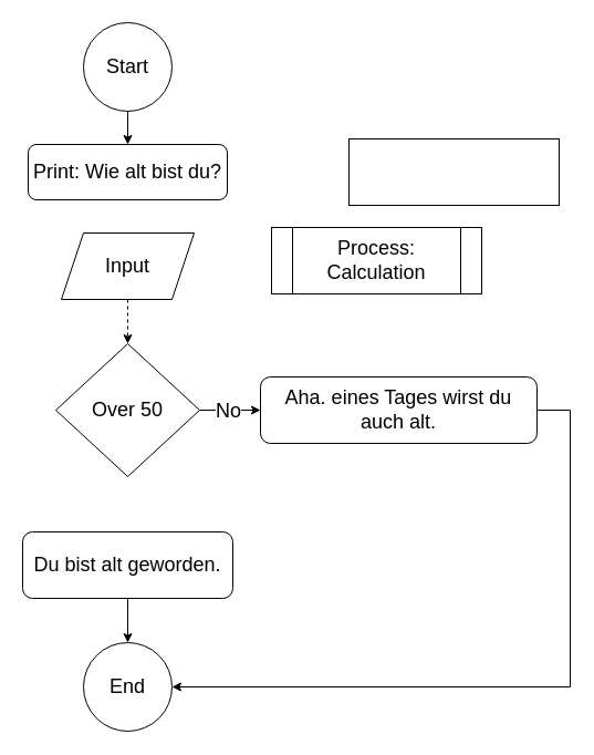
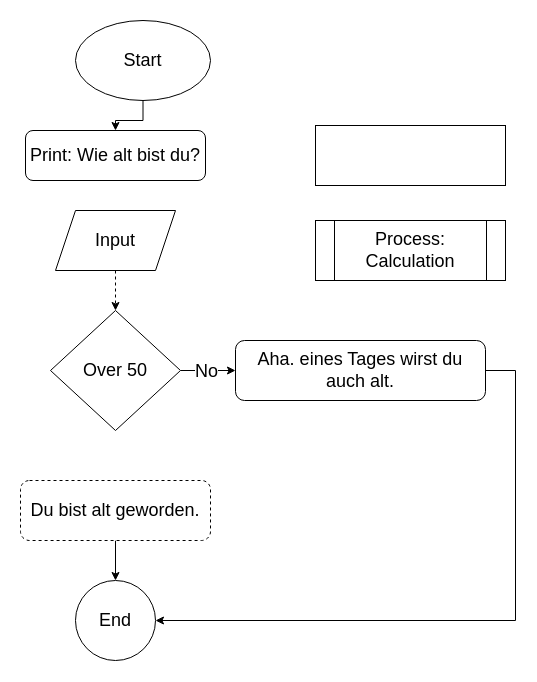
- <mxCell id="3" value="&lt;font style=&quot;font-size: 18px;&quot;&gt;Start&lt;/font&gt;" style="ellipse;whiteSpace=wrap;html=1;aspect=fixed;" parent="1" vertex="1"><mxGeometry x="75" y="20" width="80" height="80" as="geometry" /></mxCell>
+ <mxCell id="3" value="&lt;font style=&quot;font-size: 18px;&quot;&gt;Start&lt;/font&gt;" style="ellipse;whiteSpace=wrap;html=1;aspect=fixed;" parent="1" vertex="1"><mxGeometry x="75" y="20" width="135" height="80" as="geometry" /></mxCell>
- <mxCell id="16" value="&lt;span style=&quot;font-size: 18px;&quot;&gt;Process: Calculation&lt;/span&gt;" style="shape=process;whiteSpace=wrap;html=1;backgroundOutline=1;" vertex="1" parent="1"><mxGeometry x="245" y="205" width="190" height="60" as="geometry" /></mxCell>
+ <mxCell id="16" value="&lt;span style=&quot;font-size: 18px;&quot;&gt;Process: Calculation&lt;/span&gt;" style="shape=process;whiteSpace=wrap;html=1;backgroundOutline=1;" vertex="1" parent="1"><mxGeometry x="315" y="220" width="190" height="60" as="geometry" /></mxCell>
- <mxCell id="13" value="&lt;font style=&quot;font-size: 18px;&quot;&gt;Du bist alt geworden.&lt;/font&gt;" style="rounded=1;whiteSpace=wrap;html=1;" parent="1" vertex="1"><mxGeometry x="20" y="480" width="190" height="60" as="geometry" /></mxCell>
+ <mxCell id="13" value="&lt;font style=&quot;font-size: 18px;&quot;&gt;Du bist alt geworden.&lt;/font&gt;" style="rounded=1;whiteSpace=wrap;html=1;dashed=1;" parent="1" vertex="1"><mxGeometry x="20" y="480" width="190" height="60" as="geometry" /></mxCell>
